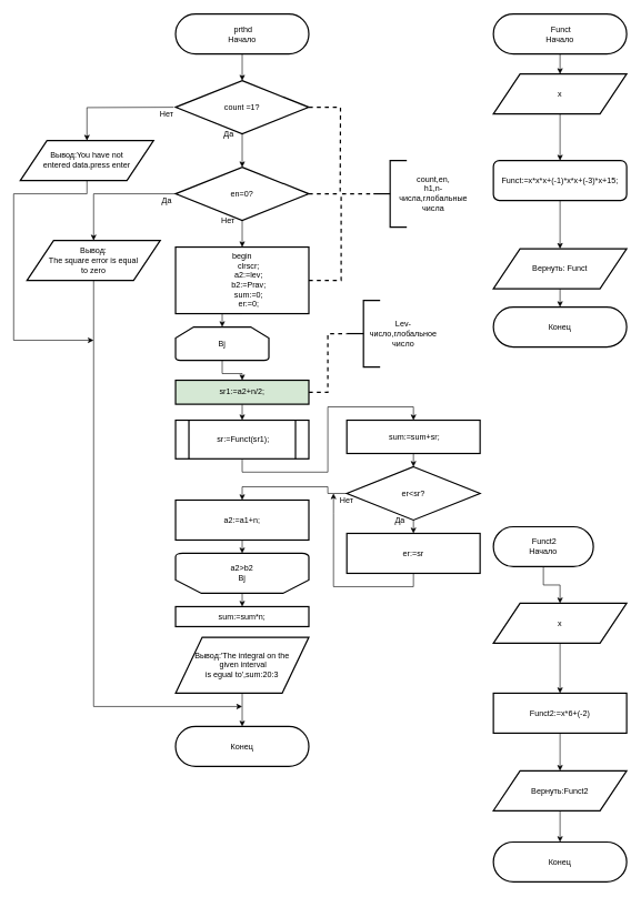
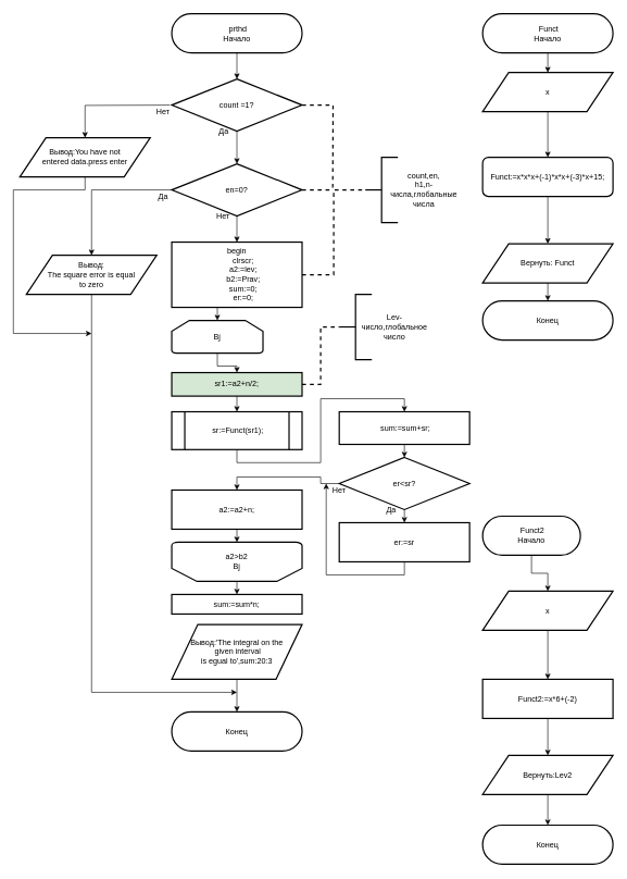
- <mxCell id="14" value="Вывод:&lt;br&gt;The square error is equal &lt;br&gt;to zero" style="shape=parallelogram;perimeter=parallelogramPerimeter;whiteSpace=wrap;html=1;strokeWidth=2;" vertex="1" parent="1"><mxGeometry x="40" y="360" width="200" height="60" as="geometry" /></mxCell>
+ <mxCell id="14" value="Вывод:&lt;br&gt;The square error is equal &lt;br&gt;to zero" style="shape=parallelogram;perimeter=parallelogramPerimeter;whiteSpace=wrap;html=1;strokeWidth=2;" vertex="1" parent="1"><mxGeometry x="40" y="390" width="200" height="60" as="geometry" /></mxCell>
- <mxCell id="32" value="&lt;span style=&quot;font-weight: normal&quot;&gt;a2:=a1+n;&lt;/span&gt;" style="rounded=0;whiteSpace=wrap;html=1;strokeWidth=2;fontStyle=1" vertex="1" parent="1"><mxGeometry x="263" y="750" width="200" height="60" as="geometry" /></mxCell>
+ <mxCell id="32" value="&lt;span style=&quot;font-weight: normal&quot;&gt;a2:=a2+n;&lt;/span&gt;" style="rounded=0;whiteSpace=wrap;html=1;strokeWidth=2;fontStyle=1" vertex="1" parent="1"><mxGeometry x="263" y="750" width="200" height="60" as="geometry" /></mxCell>
- <mxCell id="51" value="Вернуть:Funct2" style="shape=parallelogram;perimeter=parallelogramPerimeter;whiteSpace=wrap;html=1;rounded=0;strokeWidth=2;" vertex="1" parent="1"><mxGeometry x="740" y="1156.5" width="200" height="60" as="geometry" /></mxCell>
+ <mxCell id="51" value="Вернуть:Lev2" style="shape=parallelogram;perimeter=parallelogramPerimeter;whiteSpace=wrap;html=1;rounded=0;strokeWidth=2;" vertex="1" parent="1"><mxGeometry x="740" y="1156.5" width="200" height="60" as="geometry" /></mxCell>
